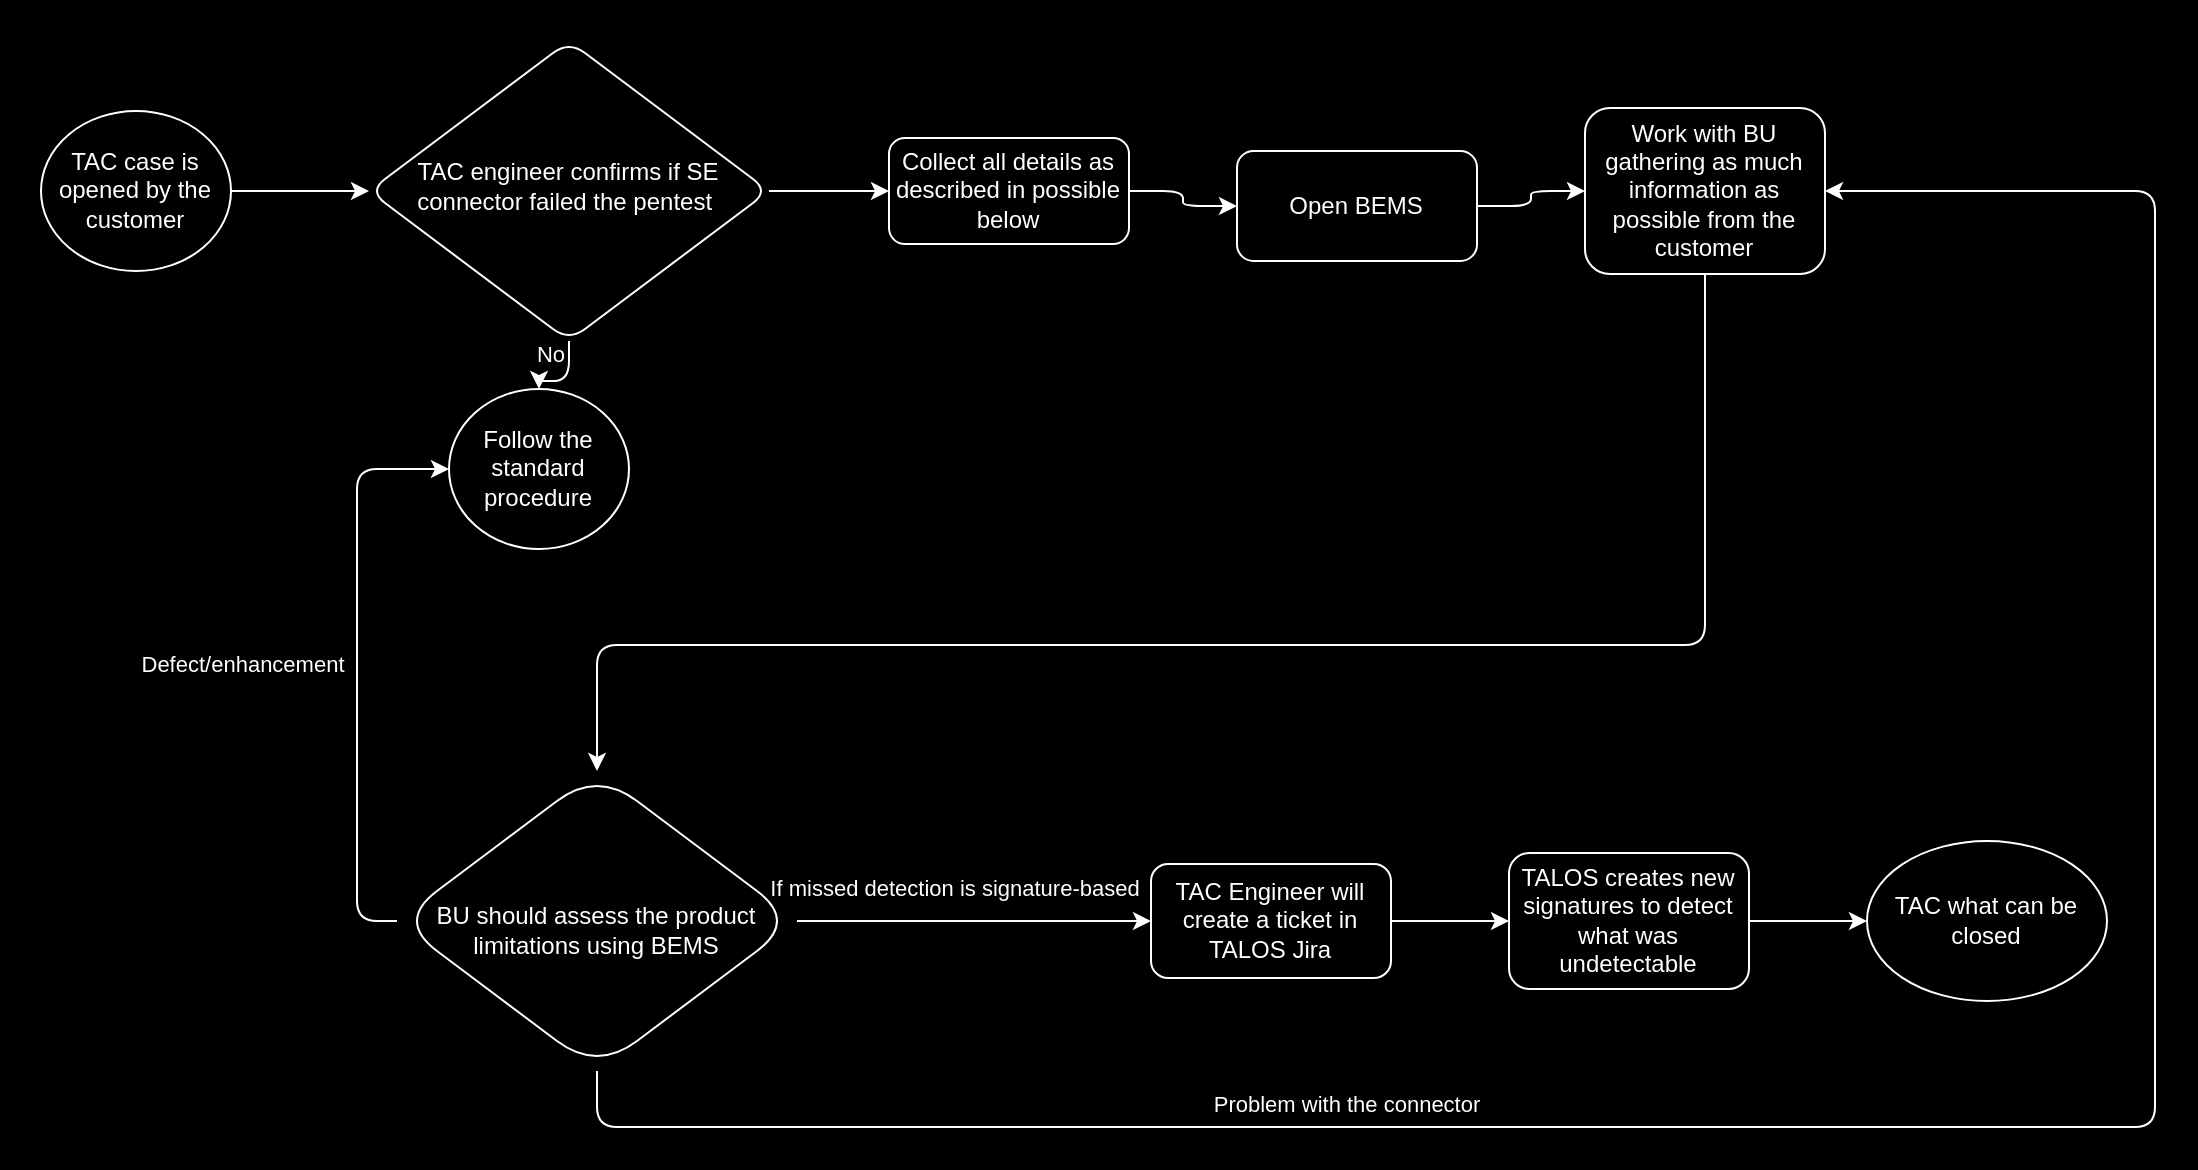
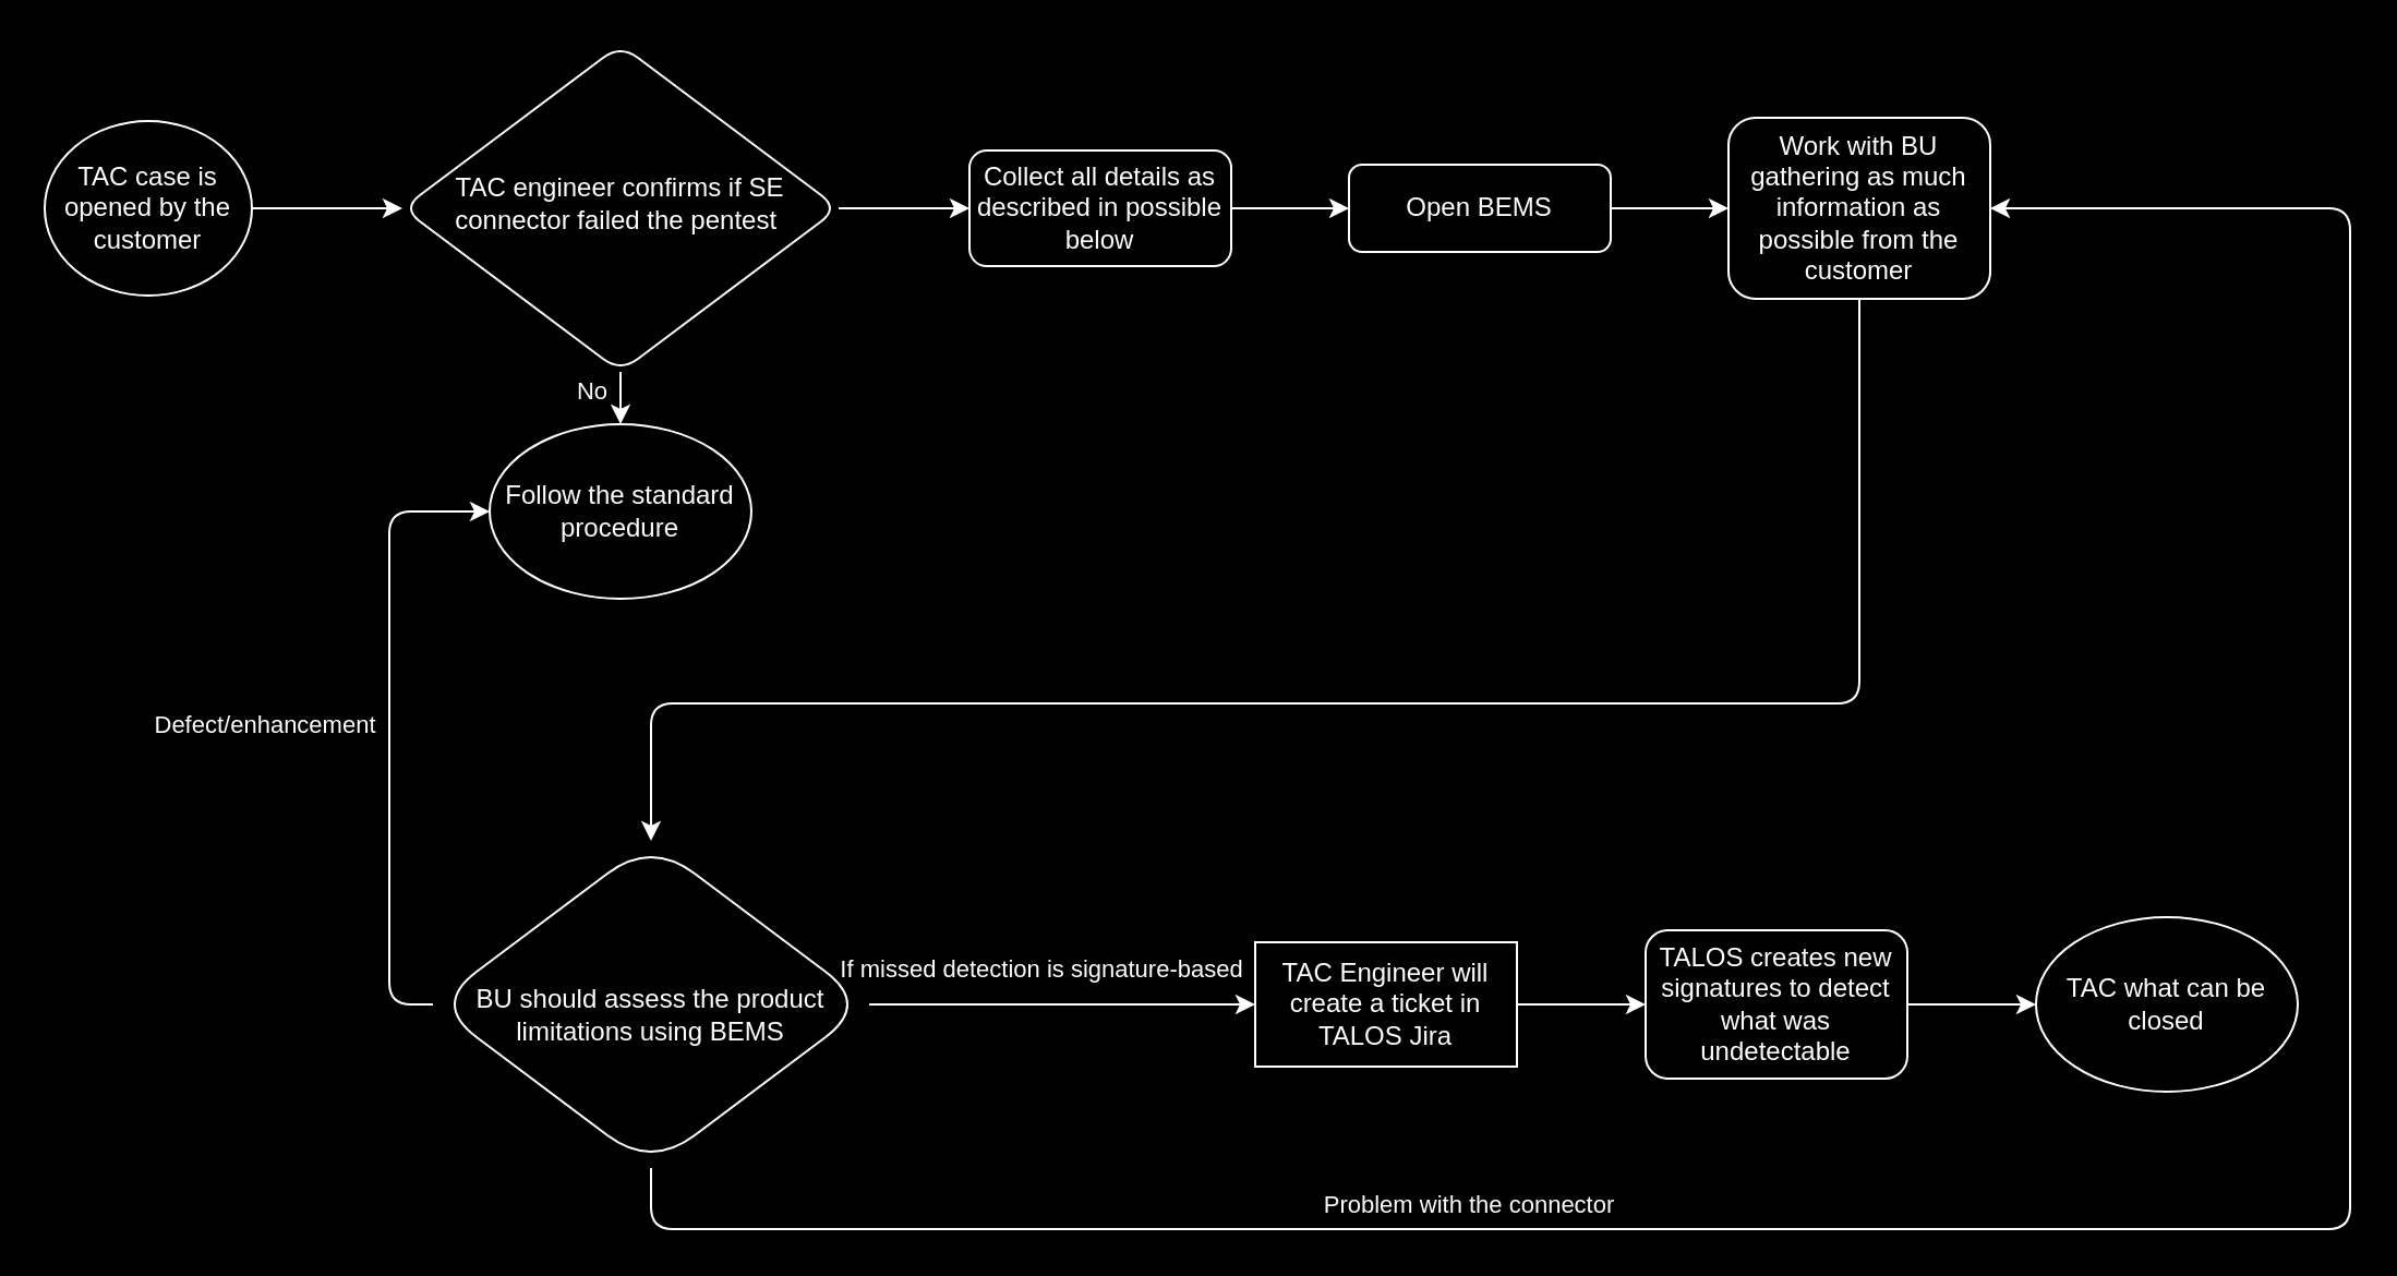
- <mxCell id="21" value="Open BEMS" style="rounded=1;whiteSpace=wrap;html=1;fontSize=12;glass=0;strokeWidth=1;shadow=0;fillColor=#000000;strokeColor=#FFFFFF;fontColor=#FFFFFF;" parent="1" vertex="1"><mxGeometry x="618" y="75" width="120" height="55" as="geometry" /></mxCell>
+ <mxCell id="21" value="Open BEMS" style="rounded=1;whiteSpace=wrap;html=1;fontSize=12;glass=0;strokeWidth=1;shadow=0;fillColor=#000000;strokeColor=#FFFFFF;fontColor=#FFFFFF;" parent="1" vertex="1"><mxGeometry x="618" y="75" width="120" height="40" as="geometry" /></mxCell>
- <mxCell id="22" value="&lt;span style=&quot;color: rgb(255, 255, 255); font-size: 12px;&quot;&gt;Follow the standard procedure&lt;/span&gt;" style="ellipse;whiteSpace=wrap;html=1;fontFamily=Helvetica;fontSize=11;fontColor=default;labelBackgroundColor=none;fillColor=none;strokeColor=#FFFFFF;" parent="1" vertex="1"><mxGeometry x="224" y="194" width="90" height="80" as="geometry" /></mxCell>
+ <mxCell id="22" value="&lt;span style=&quot;color: rgb(255, 255, 255); font-size: 12px;&quot;&gt;Follow the standard procedure&lt;/span&gt;" style="ellipse;whiteSpace=wrap;html=1;fontFamily=Helvetica;fontSize=11;fontColor=default;labelBackgroundColor=none;fillColor=none;strokeColor=#FFFFFF;" parent="1" vertex="1"><mxGeometry x="224" y="194" width="120" height="80" as="geometry" /></mxCell>
- <mxCell id="3" value="TAC Engineer will create a ticket in TALOS Jira" style="rounded=1;whiteSpace=wrap;html=1;fontSize=12;glass=0;strokeWidth=1;shadow=0;fillColor=#000000;strokeColor=#FFFFFF;fontColor=#FFFFFF;" parent="1" vertex="1"><mxGeometry x="575" y="431.5" width="120" height="57" as="geometry" /></mxCell>
+ <mxCell id="3" value="TAC Engineer will create a ticket in TALOS Jira" style="whiteSpace=wrap;html=1;fontSize=12;glass=0;strokeWidth=1;shadow=0;fillColor=#000000;strokeColor=#FFFFFF;fontColor=#FFFFFF;rounded=0;" parent="1" vertex="1"><mxGeometry x="575" y="431.5" width="120" height="57" as="geometry" /></mxCell>
